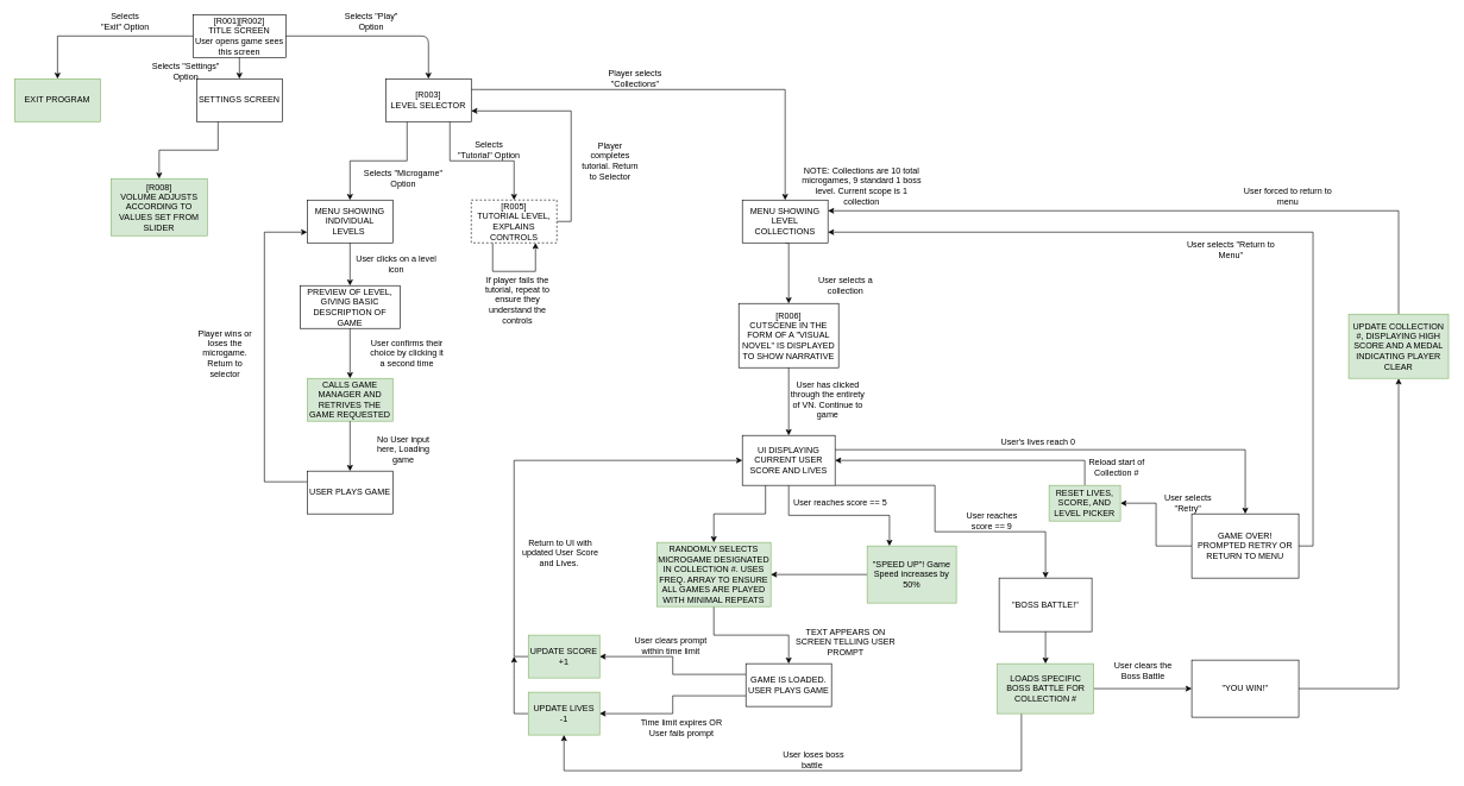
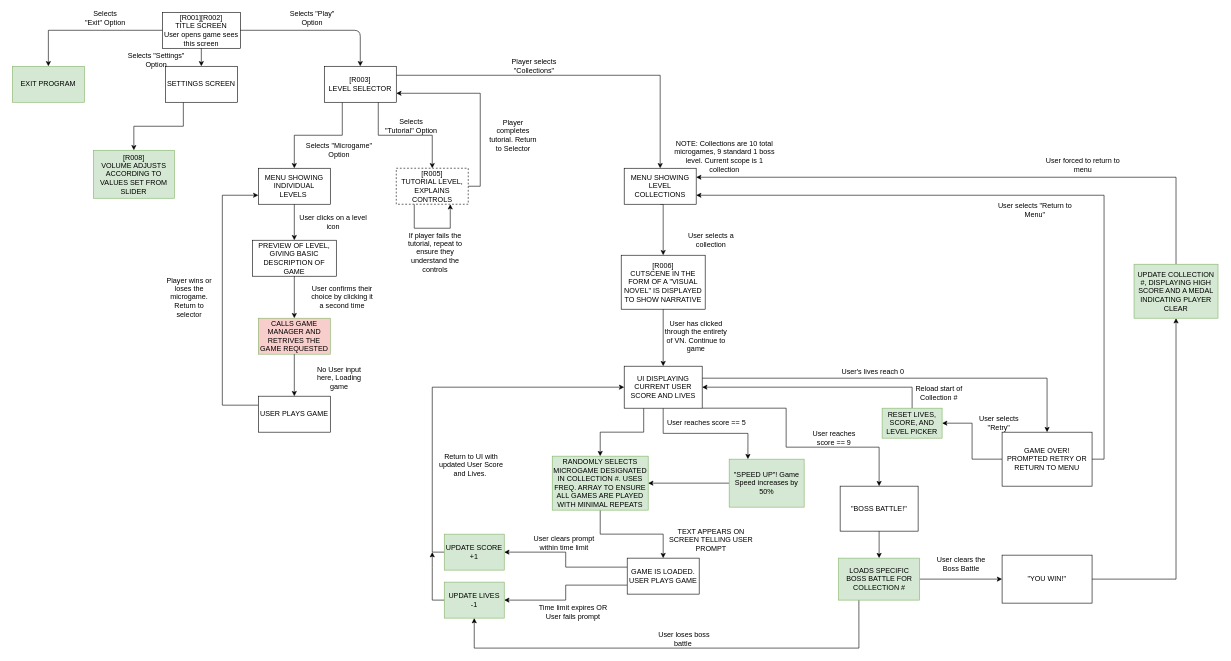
- <mxCell id="27" value="CALLS GAME MANAGER AND RETRIVES THE GAME REQUESTED" style="rounded=0;whiteSpace=wrap;html=1;fillColor=#d5e8d4;strokeColor=#82b366;" parent="1" vertex="1"><mxGeometry x="430" y="530" width="120" height="60" as="geometry" /></mxCell>
+ <mxCell id="27" value="CALLS GAME MANAGER AND RETRIVES THE GAME REQUESTED" style="rounded=0;whiteSpace=wrap;html=1;fillColor=#f8cecc;strokeColor=#82b366;" parent="1" vertex="1"><mxGeometry x="430" y="530" width="120" height="60" as="geometry" /></mxCell>
